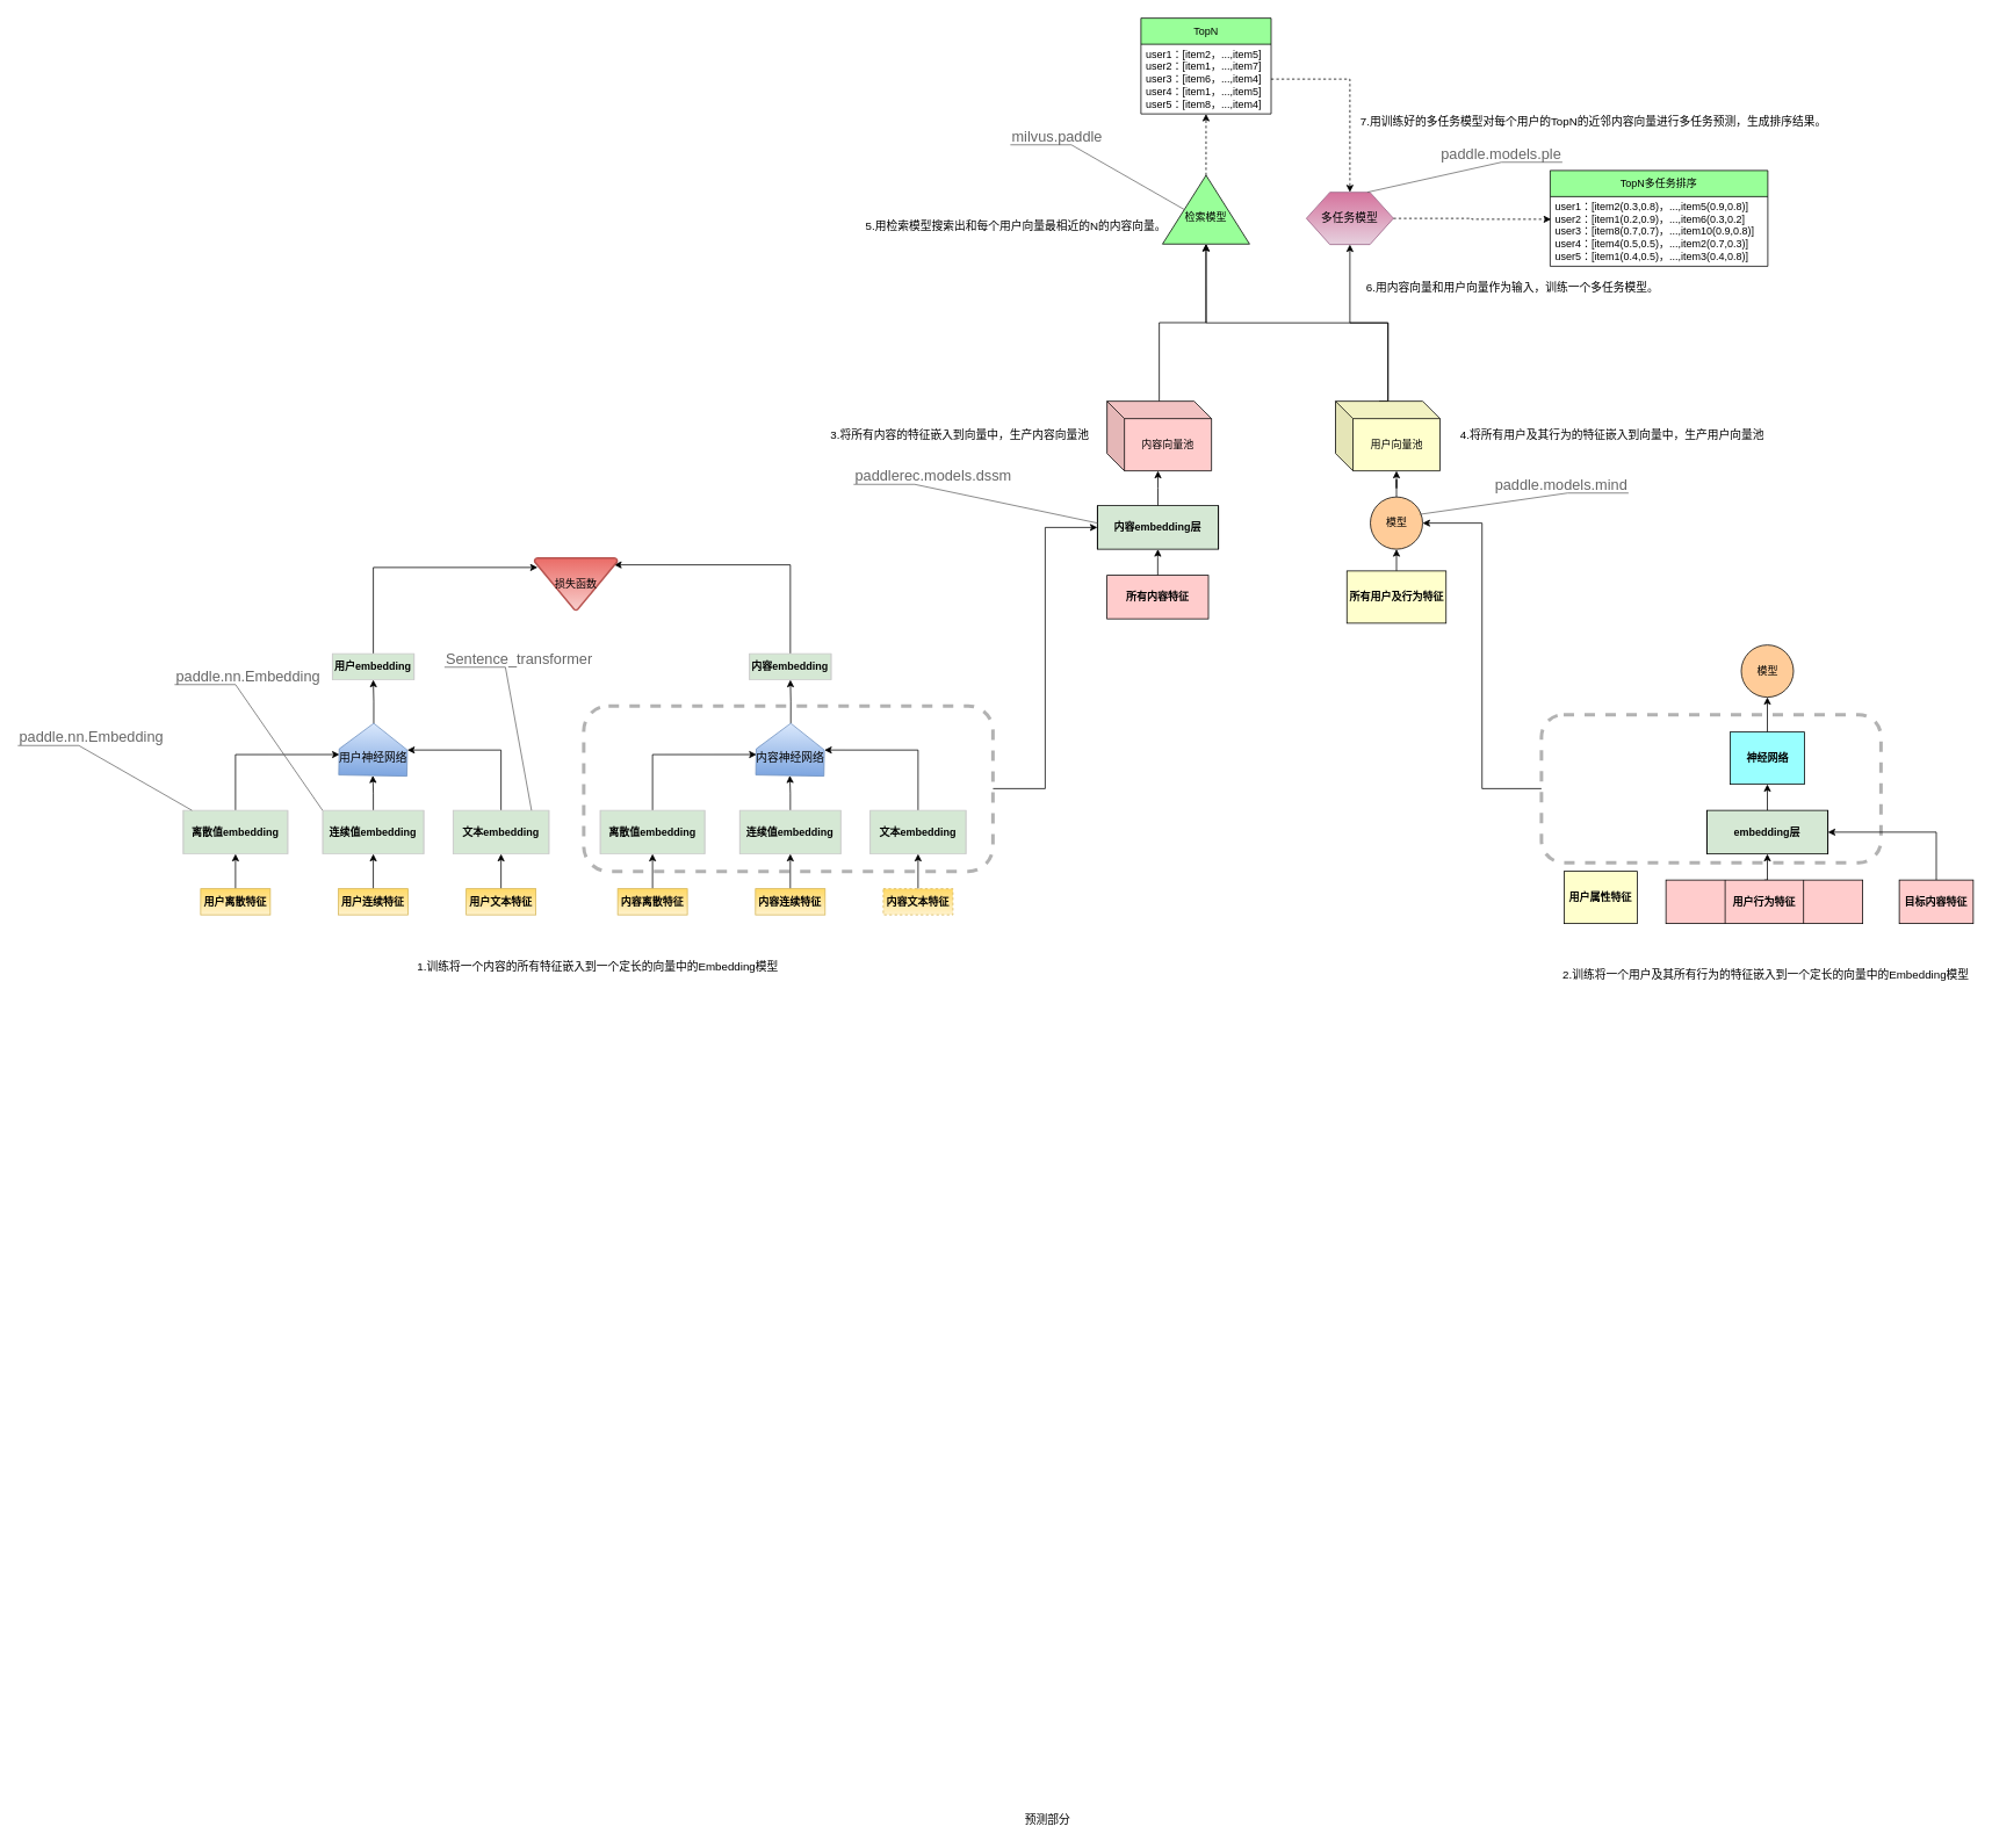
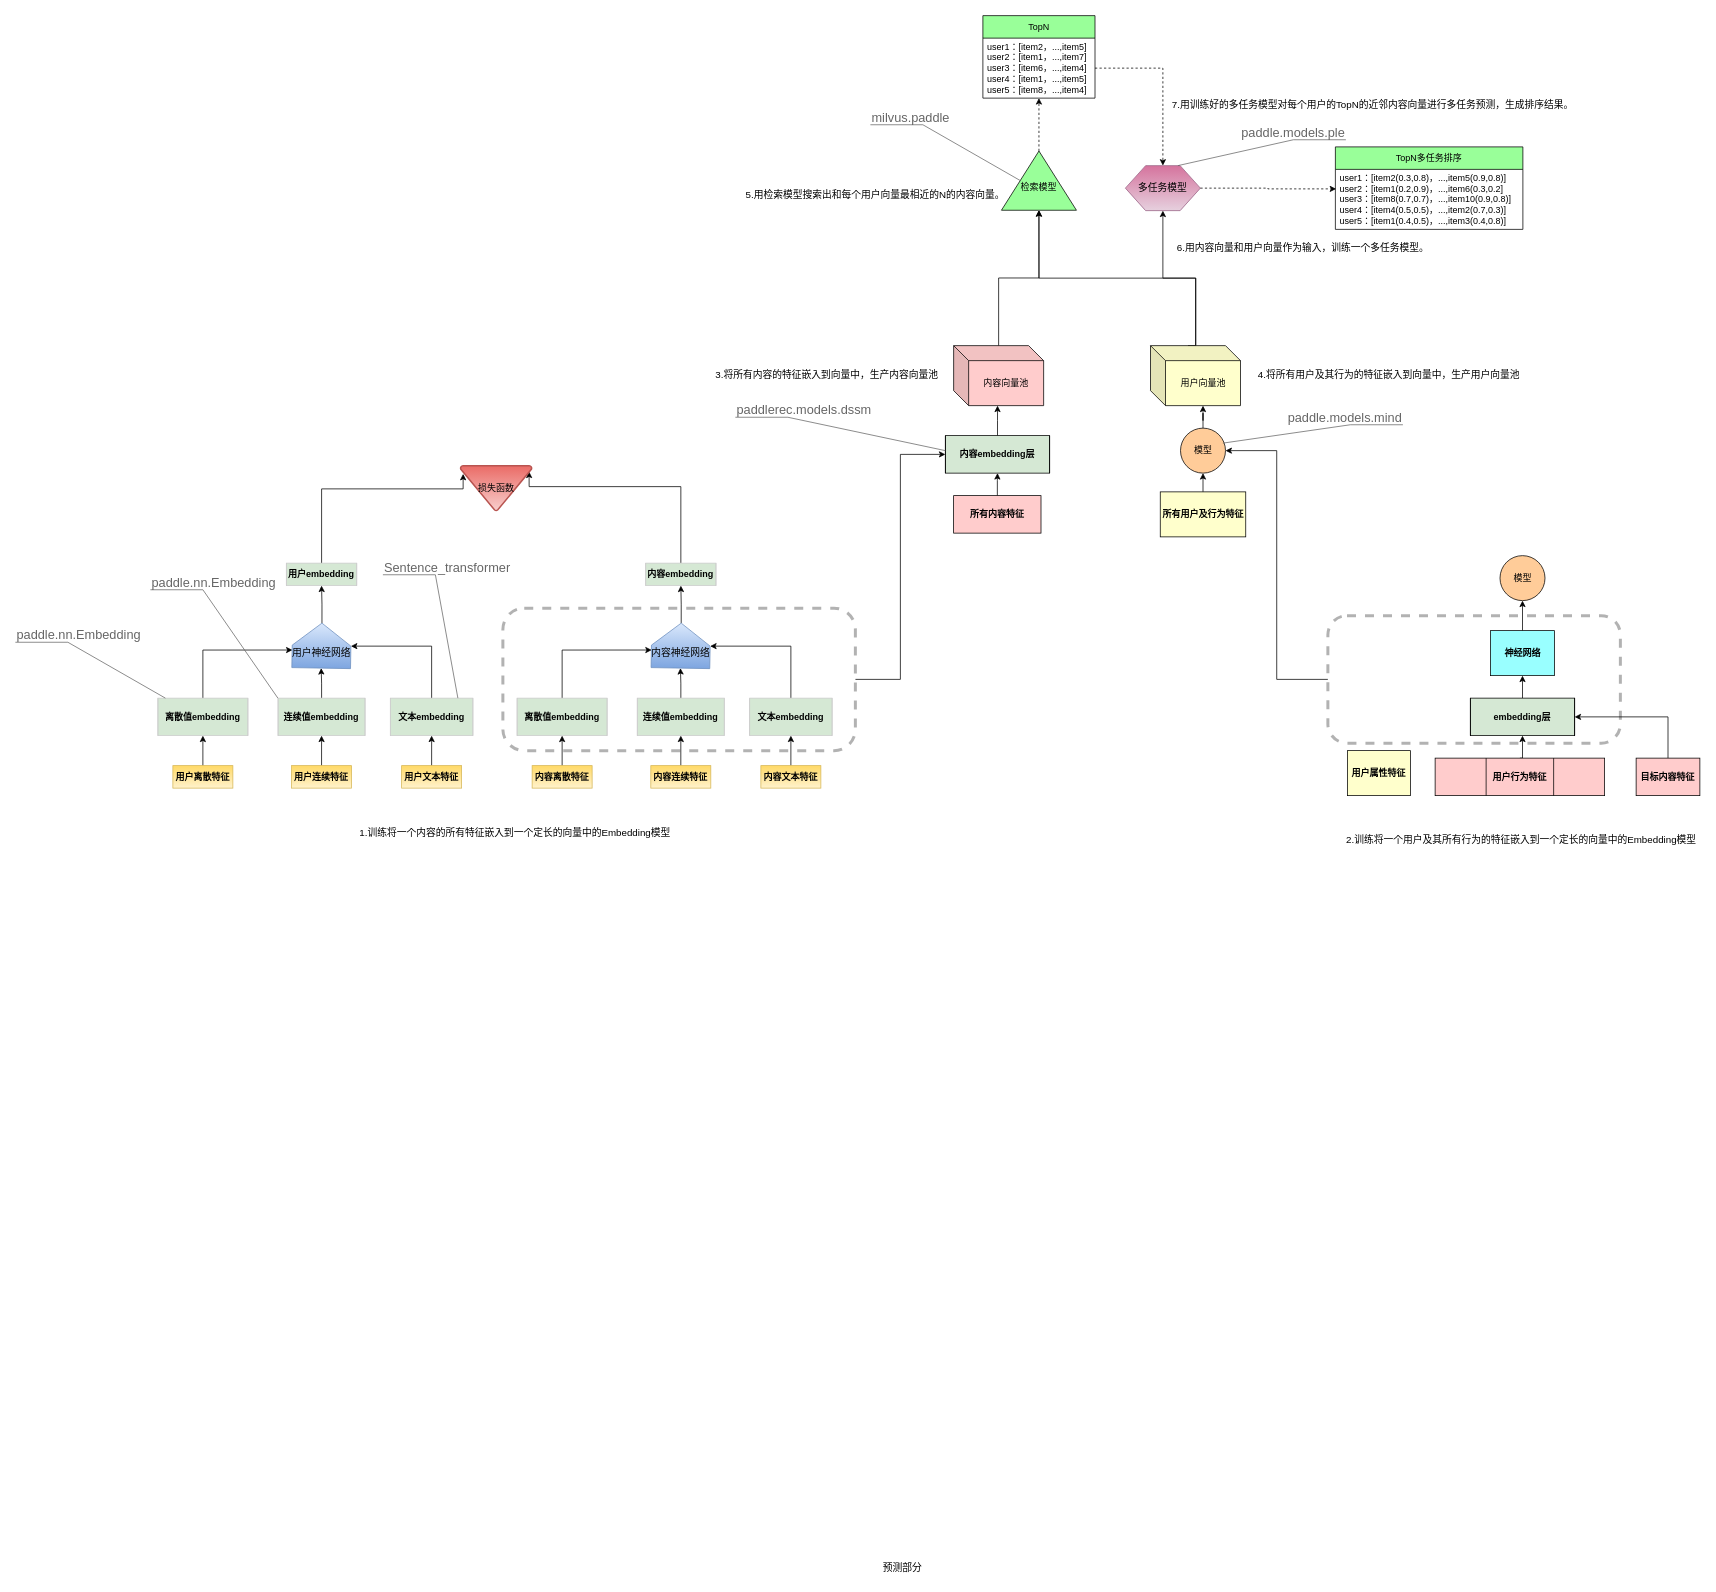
- <mxCell id="69" value="损失函数" style="strokeWidth=2;html=1;shape=mxgraph.flowchart.merge_or_storage;whiteSpace=wrap;strokeColor=#b85450;gradientDirection=north;fillColor=#f8cecc;gradientColor=#ea6b66;" parent="1" vertex="1"><mxGeometry x="613.5" y="640" width="95" height="60" as="geometry" /></mxCell>
+ <mxCell id="69" value="损失函数" style="strokeWidth=2;html=1;shape=mxgraph.flowchart.merge_or_storage;whiteSpace=wrap;strokeColor=#b85450;gradientDirection=north;fillColor=#f8cecc;gradientColor=#ea6b66;" parent="1" vertex="1"><mxGeometry x="613.5" y="620" width="95" height="60" as="geometry" /></mxCell>
- <mxCell id="40" value="内容文本特征" style="whiteSpace=wrap;align=center;verticalAlign=middle;fontStyle=1;strokeWidth=1;fillColor=#fff2cc;strokeColor=#d6b656;gradientColor=#ffd966;gradientDirection=north;dashed=1;" parent="1" vertex="1"><mxGeometry x="1014" y="1020" width="80" height="30" as="geometry" /></mxCell>
+ <mxCell id="40" value="内容文本特征" style="whiteSpace=wrap;align=center;verticalAlign=middle;fontStyle=1;strokeWidth=1;fillColor=#fff2cc;strokeColor=#d6b656;gradientColor=#ffd966;gradientDirection=north;" parent="1" vertex="1"><mxGeometry x="1014" y="1020" width="80" height="30" as="geometry" /></mxCell>
